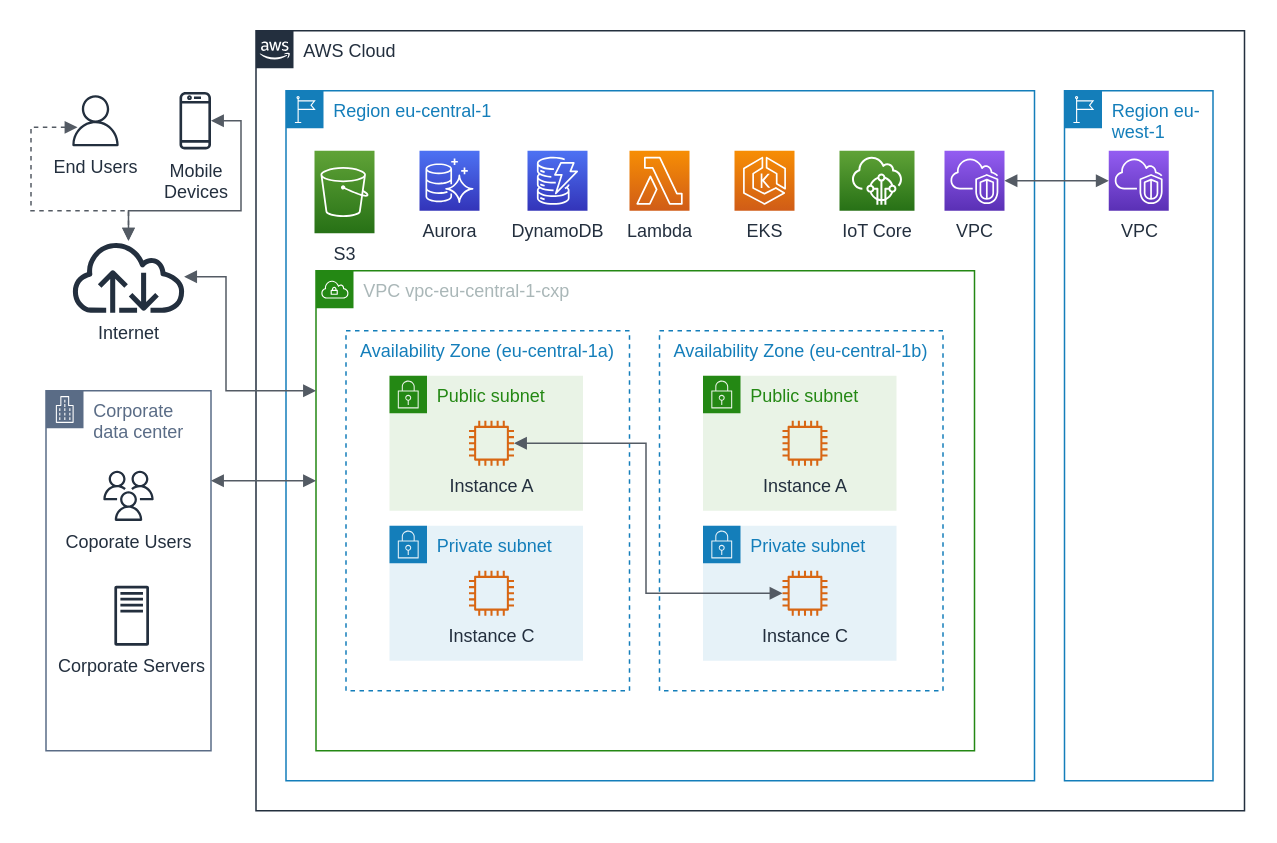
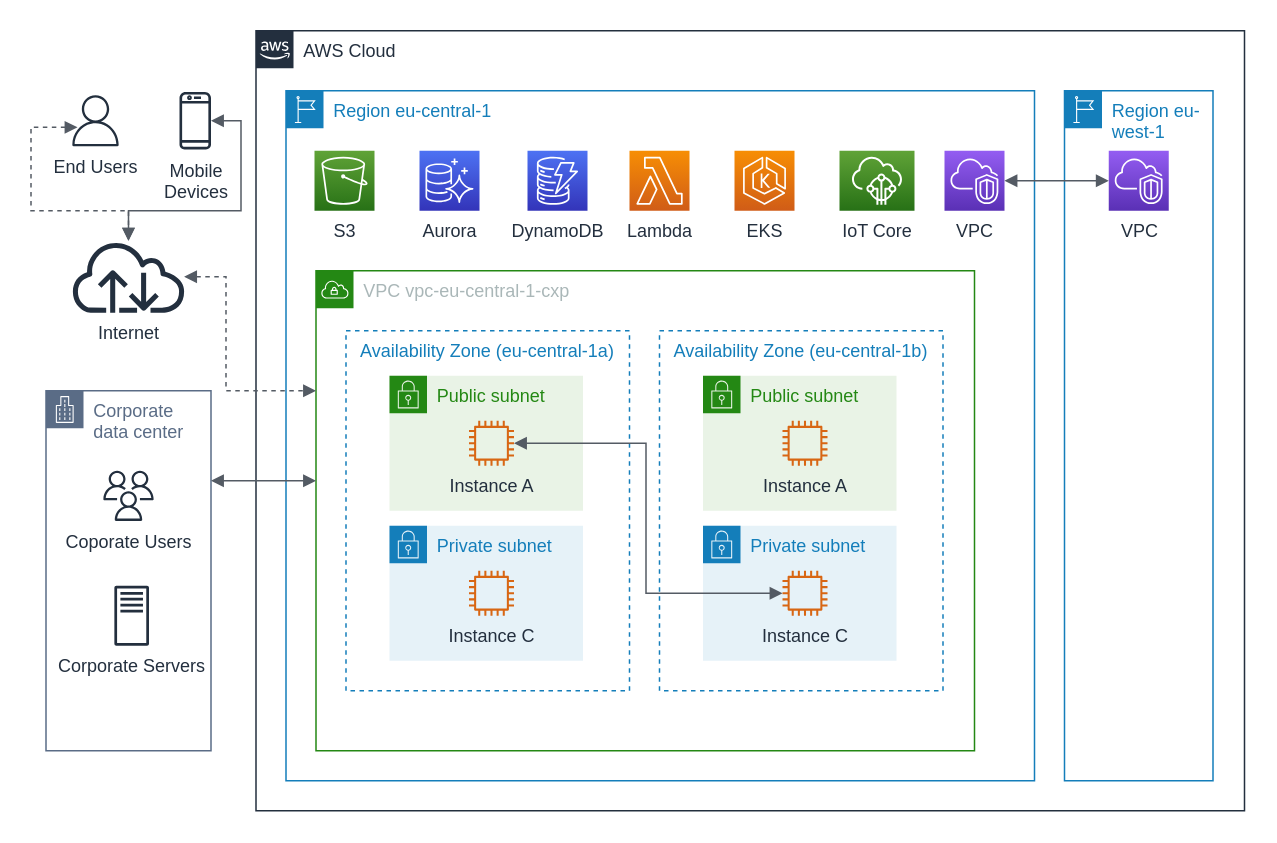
- <mxCell id="10" value="S3" style="outlineConnect=0;fontColor=#232F3E;gradientColor=#60A337;gradientDirection=north;fillColor=#277116;strokeColor=#ffffff;dashed=0;verticalLabelPosition=bottom;verticalAlign=top;align=center;html=1;fontSize=12;fontStyle=0;aspect=fixed;shape=mxgraph.aws4.resourceIcon;resIcon=mxgraph.aws4.s3;" parent="1" vertex="1"><mxGeometry x="209" y="100" width="40" height="55" as="geometry" /></mxCell>
+ <mxCell id="10" value="S3" style="outlineConnect=0;fontColor=#232F3E;gradientColor=#60A337;gradientDirection=north;fillColor=#277116;strokeColor=#ffffff;dashed=0;verticalLabelPosition=bottom;verticalAlign=top;align=center;html=1;fontSize=12;fontStyle=0;aspect=fixed;shape=mxgraph.aws4.resourceIcon;resIcon=mxgraph.aws4.s3;" parent="1" vertex="1"><mxGeometry x="209" y="100" width="40" height="40" as="geometry" /></mxCell>
- <mxCell id="28" value="" style="edgeStyle=orthogonalEdgeStyle;html=1;endArrow=block;elbow=vertical;startArrow=block;startFill=1;endFill=1;strokeColor=#545B64;rounded=0;entryX=0;entryY=0.25;entryDx=0;entryDy=0;" parent="1" source="27" target="4" edge="1"><mxGeometry width="100" relative="1" as="geometry"><mxPoint x="390" y="290" as="sourcePoint" /><mxPoint x="490" y="290" as="targetPoint" /><Array as="points"><mxPoint x="150" y="184" /><mxPoint x="150" y="260" /></Array></mxGeometry></mxCell>
+ <mxCell id="28" value="" style="edgeStyle=orthogonalEdgeStyle;html=1;endArrow=block;elbow=vertical;startArrow=block;startFill=1;endFill=1;strokeColor=#545B64;rounded=0;entryX=0;entryY=0.25;entryDx=0;entryDy=0;dashed=1;" parent="1" source="27" target="4" edge="1"><mxGeometry width="100" relative="1" as="geometry"><mxPoint x="390" y="290" as="sourcePoint" /><mxPoint x="490" y="290" as="targetPoint" /><Array as="points"><mxPoint x="150" y="184" /><mxPoint x="150" y="260" /></Array></mxGeometry></mxCell>
